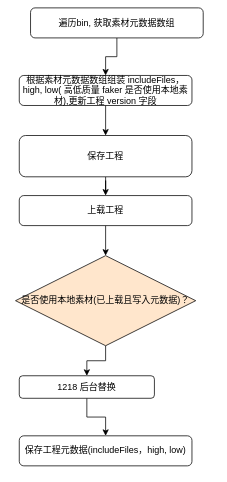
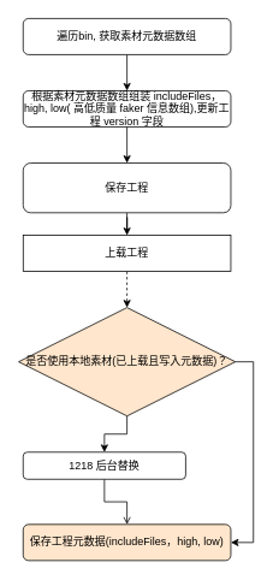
- <mxCell id="3" value="遍历bin, 获取素材元数据数组" style="rounded=1;whiteSpace=wrap;html=1;fontSize=12;glass=0;strokeWidth=1;shadow=0;" parent="1" vertex="1"><mxGeometry x="40" y="10" width="230" height="40" as="geometry" /></mxCell>
+ <mxCell id="3" value="遍历bin, 获取素材元数据数组" style="rounded=1;whiteSpace=wrap;html=1;fontSize=12;glass=0;strokeWidth=1;shadow=0;" parent="1" vertex="1"><mxGeometry x="25" y="20" width="230" height="40" as="geometry" /></mxCell>
- <mxCell id="5" value="根据素材元数据数组组装 includeFiles，high, low( 高低质量 faker 是否使用本地素材),更新工程 version 字段" style="rounded=1;whiteSpace=wrap;html=1;fontSize=12;glass=0;strokeWidth=1;shadow=0;" parent="1" vertex="1"><mxGeometry x="25" y="100" width="230" height="40" as="geometry" /></mxCell>
+ <mxCell id="5" value="根据素材元数据数组组装 includeFiles，high, low( 高低质量 faker 信息数组),更新工程 version 字段" style="rounded=1;whiteSpace=wrap;html=1;fontSize=12;glass=0;strokeWidth=1;shadow=0;" parent="1" vertex="1"><mxGeometry x="25" y="100" width="230" height="40" as="geometry" /></mxCell>
- <mxCell id="9" value="上载工程" style="rounded=1;whiteSpace=wrap;html=1;fontSize=12;glass=0;strokeWidth=1;shadow=0;" parent="1" vertex="1"><mxGeometry x="25" y="260" width="230" height="40" as="geometry" /></mxCell>
+ <mxCell id="9" value="上载工程" style="whiteSpace=wrap;html=1;fontSize=12;glass=0;strokeWidth=1;shadow=0;rounded=0;" parent="1" vertex="1"><mxGeometry x="25" y="260" width="230" height="40" as="geometry" /></mxCell>
- <mxCell id="8" style="edgeStyle=orthogonalEdgeStyle;rounded=0;orthogonalLoop=1;jettySize=auto;html=1;" parent="1" source="9" target="12" edge="1"><mxGeometry relative="1" as="geometry" /></mxCell>
+ <mxCell id="8" style="edgeStyle=orthogonalEdgeStyle;rounded=0;orthogonalLoop=1;jettySize=auto;html=1;dashed=1;" parent="1" source="9" target="12" edge="1"><mxGeometry relative="1" as="geometry" /></mxCell>
+ <mxCell id="11" style="edgeStyle=orthogonalEdgeStyle;rounded=0;orthogonalLoop=1;jettySize=auto;html=1;entryX=1;entryY=0.5;entryDx=0;entryDy=0;" edge="1" parent="1" source="12" target="15"><mxGeometry relative="1" as="geometry"><Array as="points"><mxPoint x="280" y="400" /><mxPoint x="280" y="600" /></Array></mxGeometry></mxCell>
- <mxCell id="13" style="edgeStyle=orthogonalEdgeStyle;rounded=0;orthogonalLoop=1;jettySize=auto;html=1;" edge="1" parent="1" source="14" target="15"><mxGeometry relative="1" as="geometry" /></mxCell>
+ <mxCell id="13" style="edgeStyle=orthogonalEdgeStyle;rounded=0;orthogonalLoop=1;jettySize=auto;html=1;endArrow=open;" edge="1" parent="1" source="14" target="15"><mxGeometry relative="1" as="geometry" /></mxCell>
- <mxCell id="15" value="保存工程元数据(includeFiles，high, low)" style="rounded=1;whiteSpace=wrap;html=1;fontSize=12;glass=0;strokeWidth=1;shadow=0;" vertex="1" parent="1"><mxGeometry x="25" y="580" width="230" height="40" as="geometry" /></mxCell>
+ <mxCell id="15" value="保存工程元数据(includeFiles，high, low)" style="rounded=1;whiteSpace=wrap;html=1;fontSize=12;glass=0;strokeWidth=1;shadow=0;fillColor=#ffe6cc;" vertex="1" parent="1"><mxGeometry x="25" y="580" width="230" height="40" as="geometry" /></mxCell>
